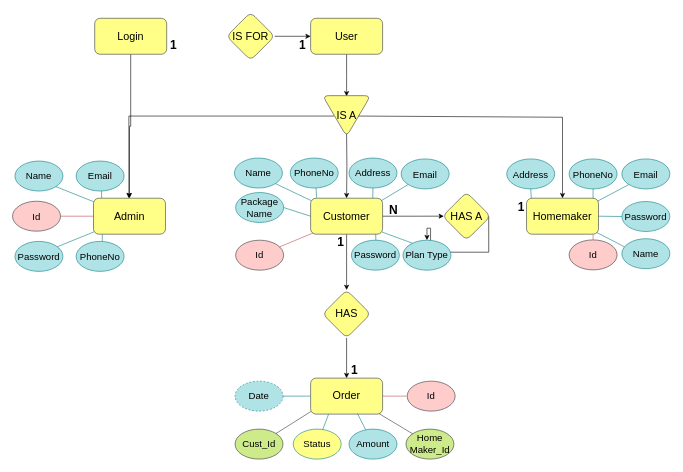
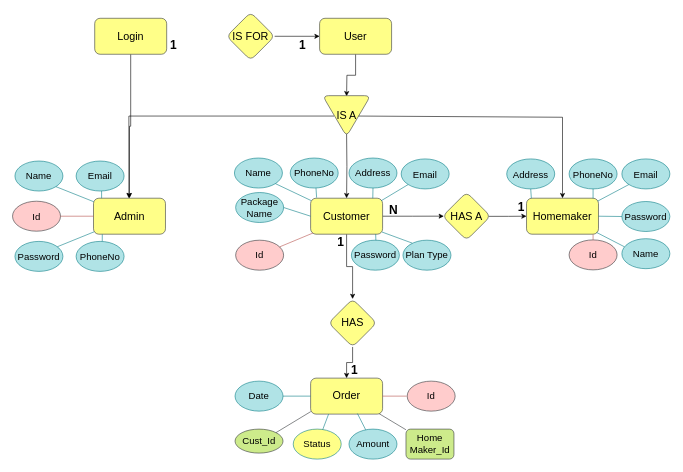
- <mxCell id="7" value="&lt;font style=&quot;font-size: 18px;&quot;&gt;User&lt;/font&gt;" style="whiteSpace=wrap;html=1;fillColor=#ffff88;strokeColor=#36393d;rounded=1;" vertex="1" parent="1"><mxGeometry x="517" y="30" width="120" height="60" as="geometry" /></mxCell>
+ <mxCell id="7" value="&lt;font style=&quot;font-size: 18px;&quot;&gt;User&lt;/font&gt;" style="whiteSpace=wrap;html=1;fillColor=#ffff88;strokeColor=#36393d;rounded=1;" vertex="1" parent="1"><mxGeometry x="532" y="30" width="120" height="60" as="geometry" /></mxCell>
- <mxCell id="12" value="" style="edgeStyle=orthogonalEdgeStyle;rounded=0;orthogonalLoop=1;jettySize=auto;html=1;fontSize=18;exitX=0.962;exitY=0.503;exitDx=0;exitDy=0;exitPerimeter=0;" edge="1" parent="1" source="13" target="70"><mxGeometry relative="1" as="geometry" /></mxCell>
+ <mxCell id="12" value="" style="edgeStyle=orthogonalEdgeStyle;rounded=0;orthogonalLoop=1;jettySize=auto;html=1;fontSize=18;exitX=0.962;exitY=0.503;exitDx=0;exitDy=0;exitPerimeter=0;" edge="1" parent="1" source="13" target="14"><mxGeometry relative="1" as="geometry" /></mxCell>
- <mxCell id="20" value="&lt;span style=&quot;font-size: 18px;&quot;&gt;HAS&lt;/span&gt;" style="rhombus;whiteSpace=wrap;html=1;fillColor=#ffff88;strokeColor=#36393d;rounded=1;" vertex="1" parent="1"><mxGeometry x="537" y="483" width="80" height="80" as="geometry" /></mxCell>
+ <mxCell id="20" value="&lt;span style=&quot;font-size: 18px;&quot;&gt;HAS&lt;/span&gt;" style="rhombus;whiteSpace=wrap;html=1;fillColor=#ffff88;strokeColor=#36393d;rounded=1;" vertex="1" parent="1"><mxGeometry x="547" y="498" width="80" height="80" as="geometry" /></mxCell>
- <mxCell id="32" value="Date" style="ellipse;whiteSpace=wrap;html=1;fontSize=16;fillColor=#b0e3e6;strokeColor=#0e8088;dashed=1;" vertex="1" parent="1"><mxGeometry x="391" y="635" width="80" height="50" as="geometry" /></mxCell>
+ <mxCell id="32" value="Date" style="ellipse;whiteSpace=wrap;html=1;fontSize=16;fillColor=#b0e3e6;strokeColor=#0e8088;" vertex="1" parent="1"><mxGeometry x="391" y="635" width="80" height="50" as="geometry" /></mxCell>
- <mxCell id="37" value="Cust_Id" style="ellipse;whiteSpace=wrap;html=1;fontSize=16;fillColor=#cdeb8b;strokeColor=#36393d;" vertex="1" parent="1"><mxGeometry x="391" y="715" width="80" height="50" as="geometry" /></mxCell>
+ <mxCell id="37" value="Cust_Id" style="ellipse;whiteSpace=wrap;html=1;fontSize=16;fillColor=#cdeb8b;strokeColor=#36393d;" vertex="1" parent="1"><mxGeometry x="391" y="715" width="80" height="40" as="geometry" /></mxCell>
- <mxCell id="34" value="Home Maker_Id" style="ellipse;whiteSpace=wrap;html=1;fontSize=16;fillColor=#cdeb8b;strokeColor=#36393d;" vertex="1" parent="1"><mxGeometry x="676" y="715" width="80" height="50" as="geometry" /></mxCell>
+ <mxCell id="34" value="Home Maker_Id" style="whiteSpace=wrap;html=1;fontSize=16;fillColor=#cdeb8b;strokeColor=#36393d;rounded=1;" vertex="1" parent="1"><mxGeometry x="676" y="715" width="80" height="50" as="geometry" /></mxCell>
